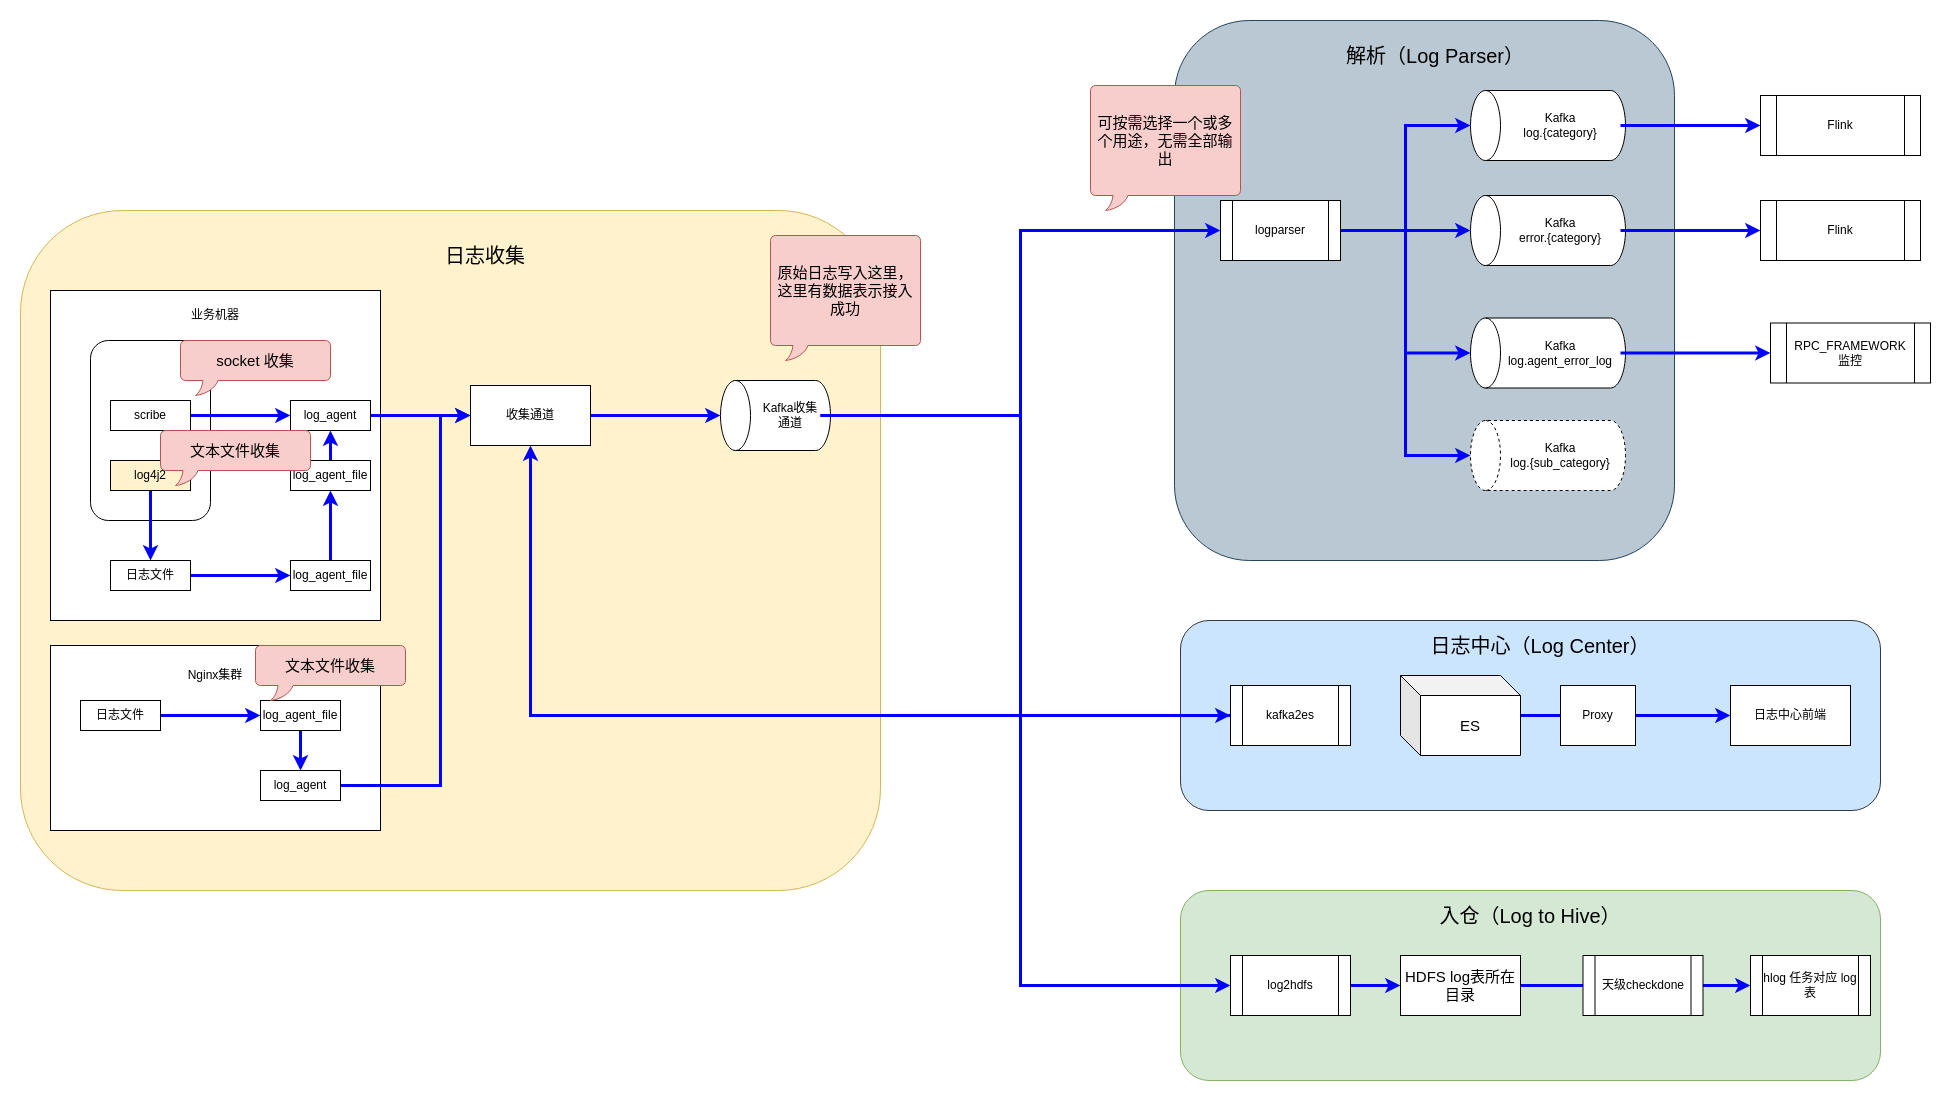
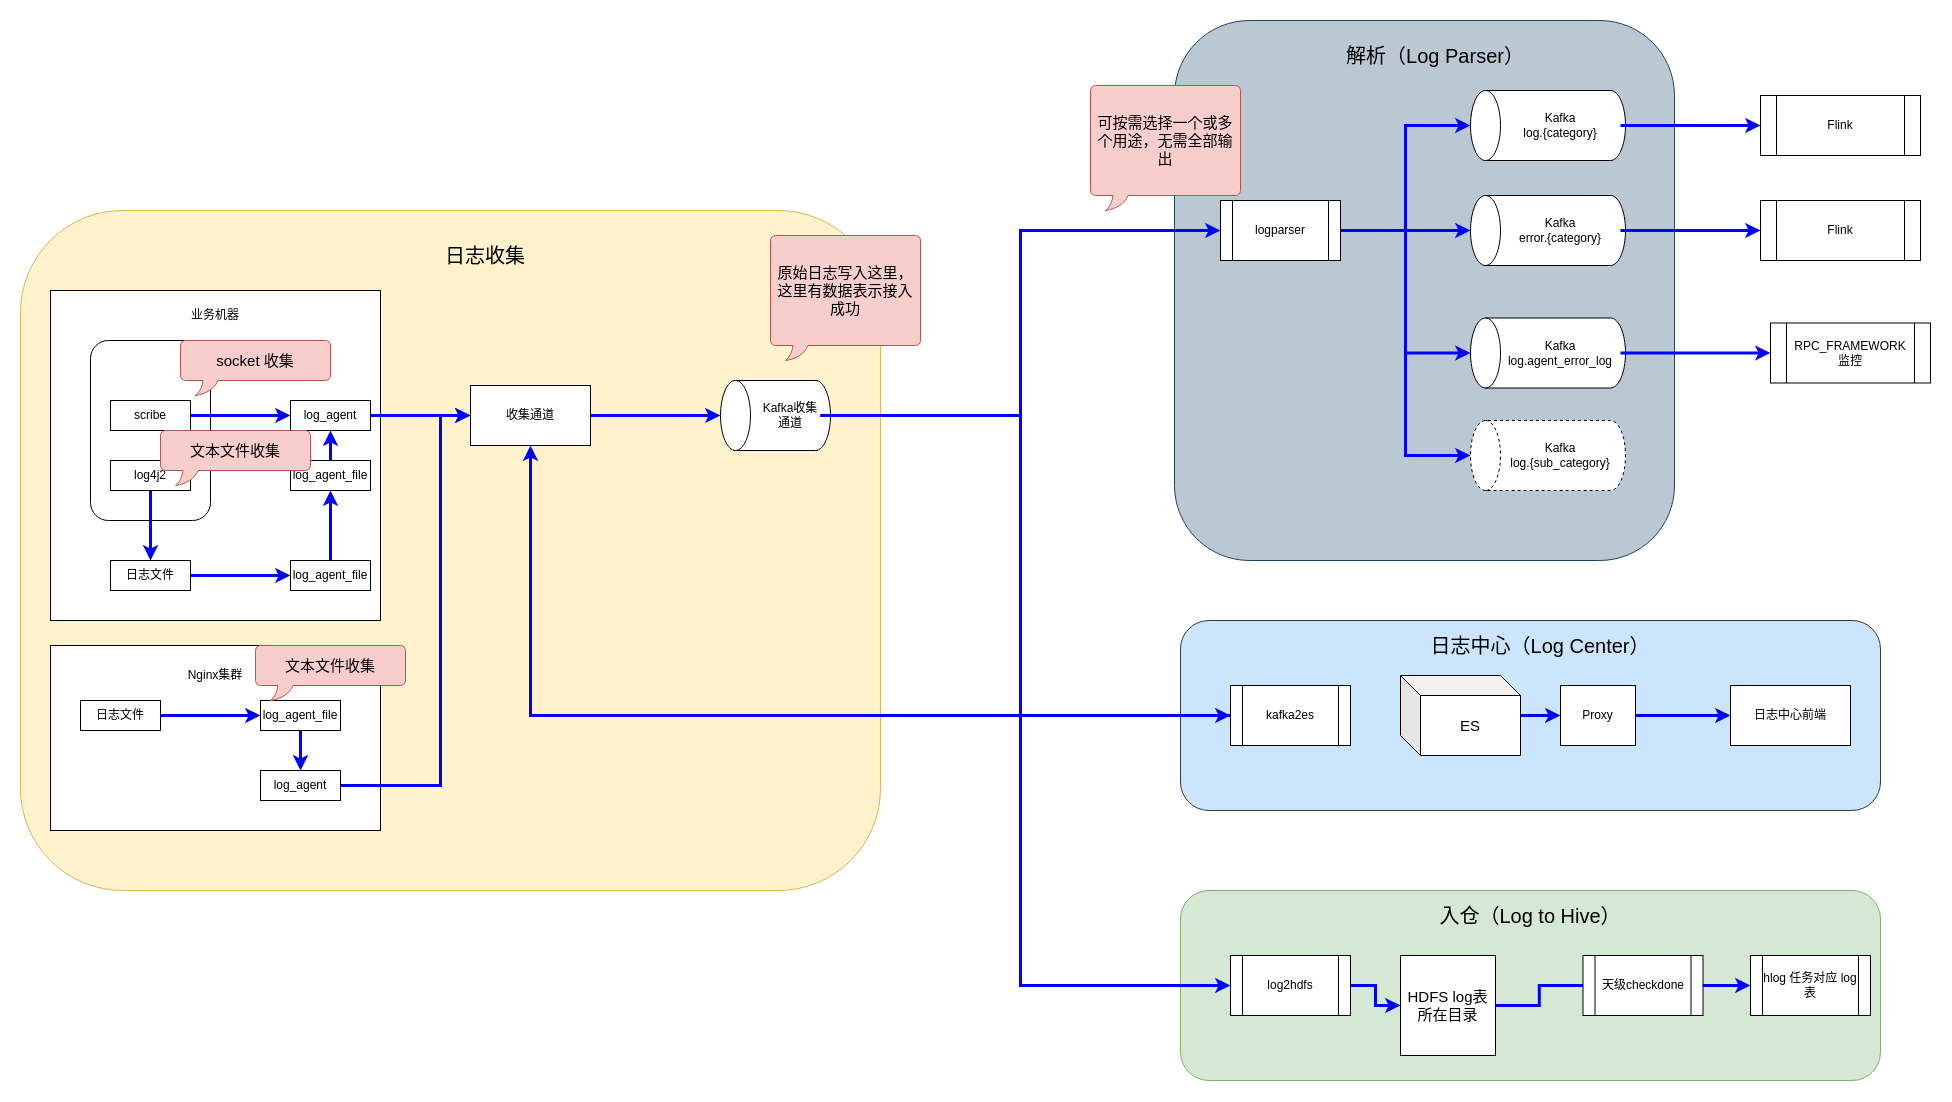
- <mxCell id="18" value="log4j2" style="rounded=0;whiteSpace=wrap;html=1;fillColor=#fff2cc;" vertex="1" parent="1"><mxGeometry x="110" y="460" width="80" height="30" as="geometry" /></mxCell>
+ <mxCell id="18" value="log4j2" style="rounded=0;whiteSpace=wrap;html=1;" vertex="1" parent="1"><mxGeometry x="110" y="460" width="80" height="30" as="geometry" /></mxCell>
- <mxCell id="63" value="" style="edgeStyle=orthogonalEdgeStyle;rounded=0;orthogonalLoop=1;jettySize=auto;html=1;fontSize=15;strokeColor=#0000FF;strokeWidth=3;endArrow=none;" edge="1" parent="1" source="64" target="66"><mxGeometry relative="1" as="geometry" /></mxCell>
+ <mxCell id="63" value="" style="edgeStyle=orthogonalEdgeStyle;rounded=0;orthogonalLoop=1;jettySize=auto;html=1;fontSize=15;strokeColor=#0000FF;strokeWidth=3;" edge="1" parent="1" source="64" target="66"><mxGeometry relative="1" as="geometry" /></mxCell>
- <mxCell id="73" value="&lt;span style=&quot;font-size: 15px&quot;&gt;HDFS log表所在目录&lt;/span&gt;" style="rounded=0;whiteSpace=wrap;html=1;" vertex="1" parent="1"><mxGeometry x="1400" y="955" width="120" height="60" as="geometry" /></mxCell>
+ <mxCell id="73" value="&lt;span style=&quot;font-size: 15px&quot;&gt;HDFS log表所在目录&lt;/span&gt;" style="rounded=0;whiteSpace=wrap;html=1;" vertex="1" parent="1"><mxGeometry x="1400" y="955" width="95" height="100" as="geometry" /></mxCell>
